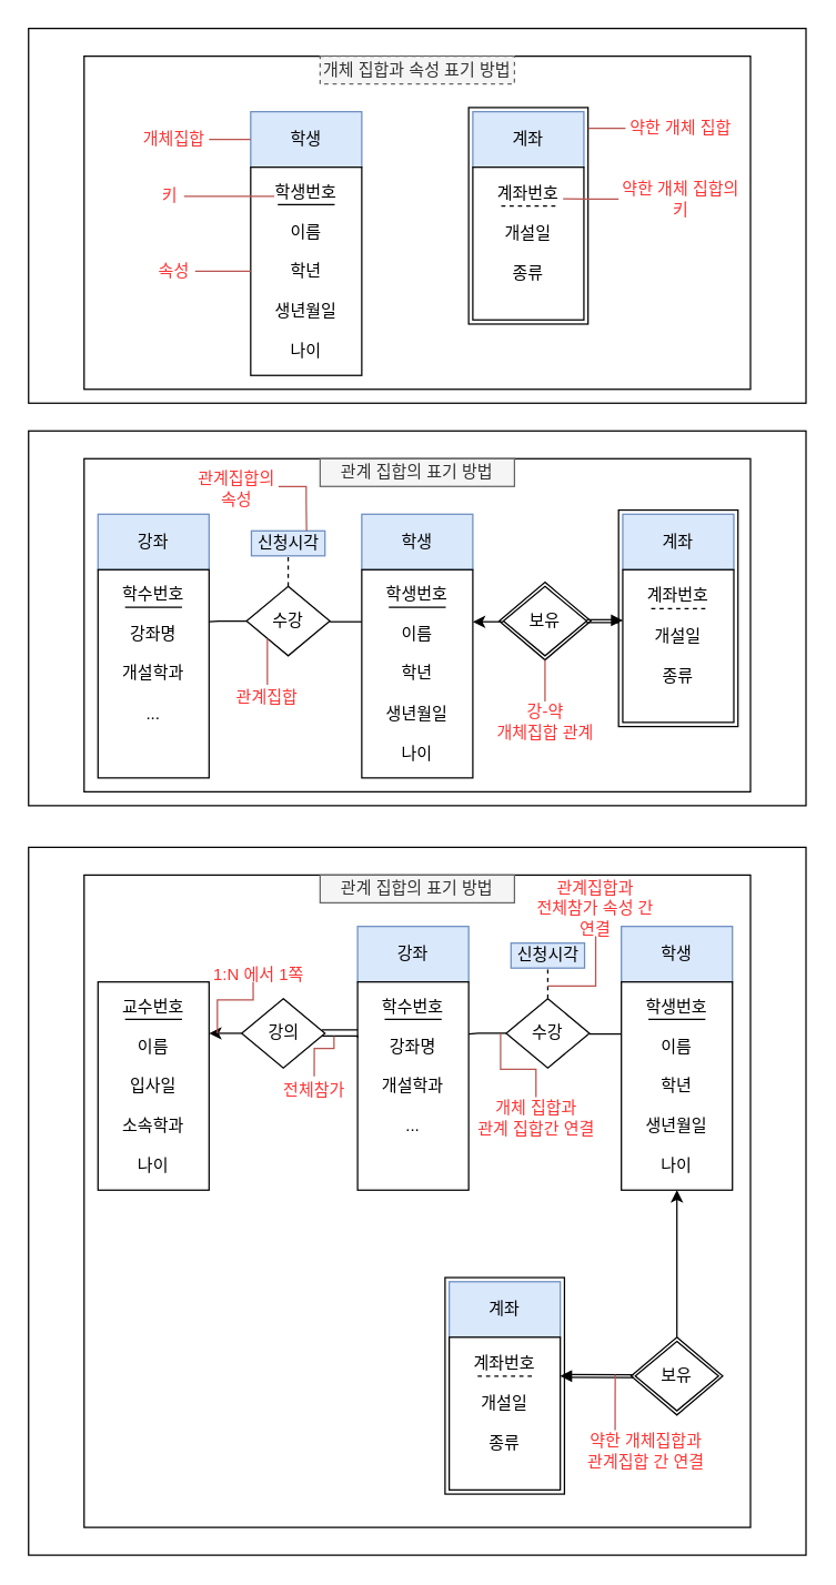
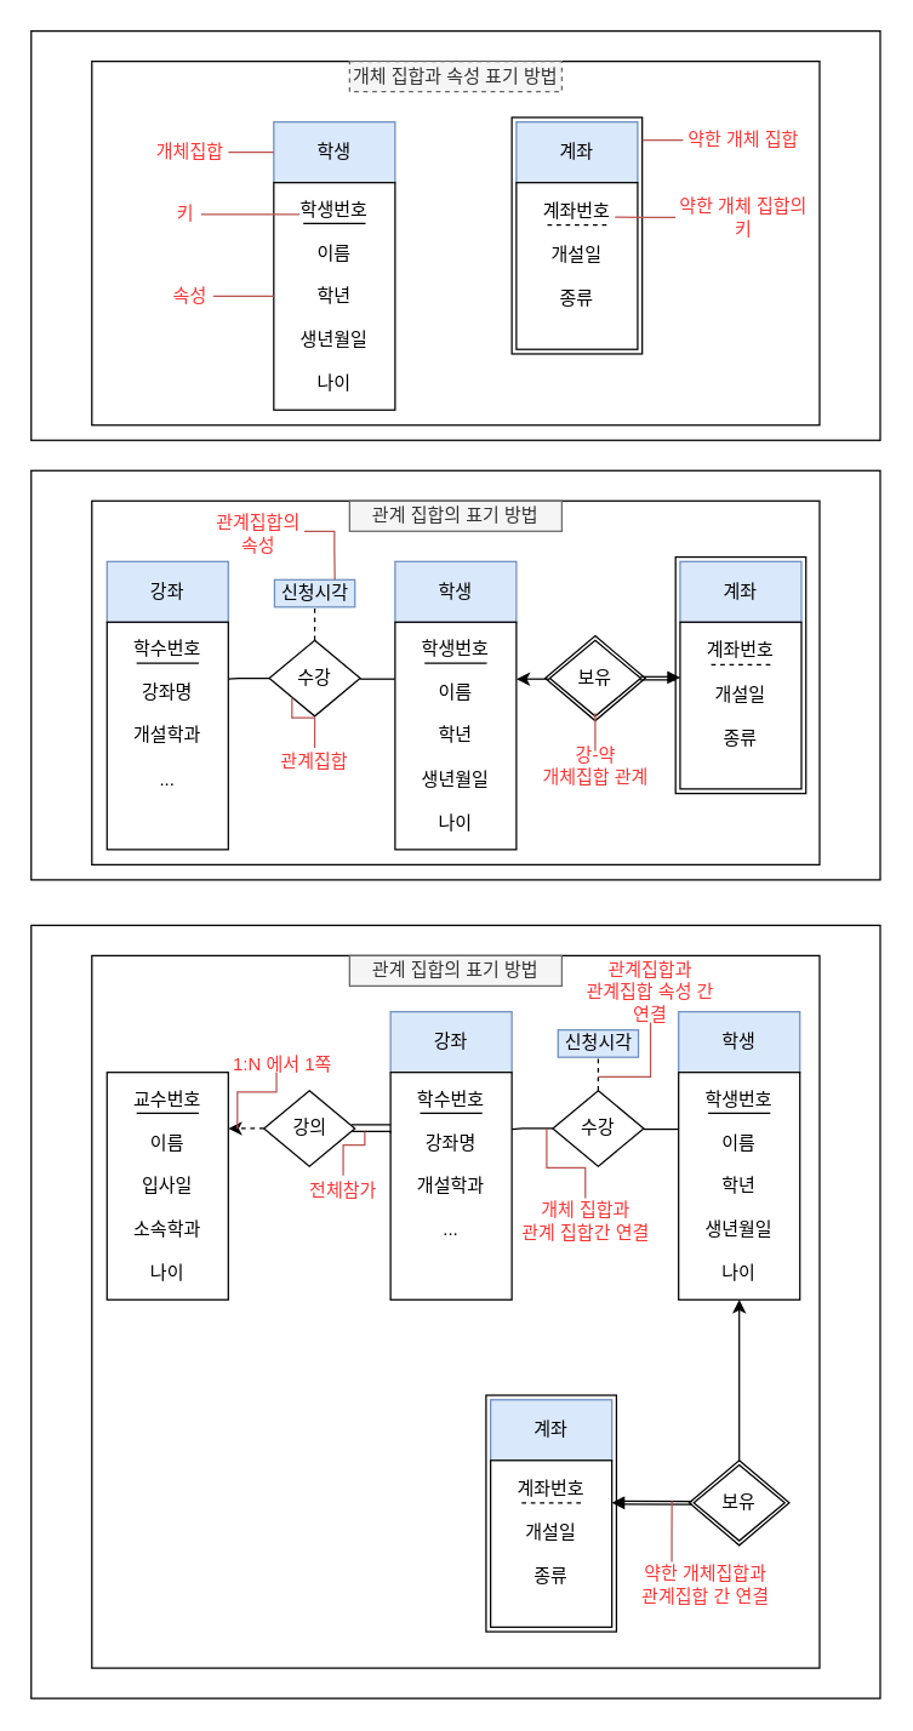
- <mxCell id="45" value="관계집합" style="text;strokeColor=none;align=center;fillColor=none;html=1;verticalAlign=middle;whiteSpace=wrap;rounded=0;fontColor=#FF3333;" vertex="1" parent="1"><mxGeometry x="167" y="493" width="50" height="17" as="geometry" /></mxCell>
+ <mxCell id="45" value="관계집합" style="text;strokeColor=none;align=center;fillColor=none;html=1;verticalAlign=middle;whiteSpace=wrap;rounded=0;fontColor=#FF3333;" vertex="1" parent="1"><mxGeometry x="182" y="493" width="50" height="17" as="geometry" /></mxCell>
- <mxCell id="49" value="강-약&lt;div&gt;개체집합 관계&lt;/div&gt;" style="text;strokeColor=none;align=center;fillColor=none;html=1;verticalAlign=middle;whiteSpace=wrap;rounded=0;fontColor=#FF3333;" vertex="1" parent="1"><mxGeometry x="353.5" y="505" width="77" height="30" as="geometry" /></mxCell>
+ <mxCell id="49" value="강-약&lt;div&gt;개체집합 관계&lt;/div&gt;" style="text;strokeColor=none;align=center;fillColor=none;html=1;verticalAlign=middle;whiteSpace=wrap;rounded=0;fontColor=#FF3333;" vertex="1" parent="1"><mxGeometry x="353.5" y="490" width="77" height="30" as="geometry" /></mxCell>
- <mxCell id="66" value="관계집합과&lt;div&gt;전체참가 속성 간&lt;/div&gt;&lt;div&gt;연결&lt;/div&gt;" style="text;strokeColor=none;align=center;fillColor=none;html=1;verticalAlign=middle;whiteSpace=wrap;rounded=0;fontColor=#FF3333;" vertex="1" parent="1"><mxGeometry x="371" y="634" width="115" height="40" as="geometry" /></mxCell>
+ <mxCell id="66" value="관계집합과&lt;div&gt;관계집합 속성 간&lt;/div&gt;&lt;div&gt;연결&lt;/div&gt;" style="text;strokeColor=none;align=center;fillColor=none;html=1;verticalAlign=middle;whiteSpace=wrap;rounded=0;fontColor=#FF3333;" vertex="1" parent="1"><mxGeometry x="371" y="634" width="115" height="40" as="geometry" /></mxCell>
- <mxCell id="71" style="edgeStyle=orthogonalEdgeStyle;rounded=0;orthogonalLoop=1;jettySize=auto;html=1;exitX=0;exitY=0.5;exitDx=0;exitDy=0;entryX=1;entryY=0.25;entryDx=0;entryDy=0;endArrow=classic;endFill=1;" edge="1" parent="1" source="73" target="69"><mxGeometry relative="1" as="geometry" /></mxCell>
+ <mxCell id="71" style="edgeStyle=orthogonalEdgeStyle;rounded=0;orthogonalLoop=1;jettySize=auto;html=1;exitX=0;exitY=0.5;exitDx=0;exitDy=0;entryX=1;entryY=0.25;entryDx=0;entryDy=0;endArrow=classic;endFill=1;dashed=1;" edge="1" parent="1" source="73" target="69"><mxGeometry relative="1" as="geometry" /></mxCell>
